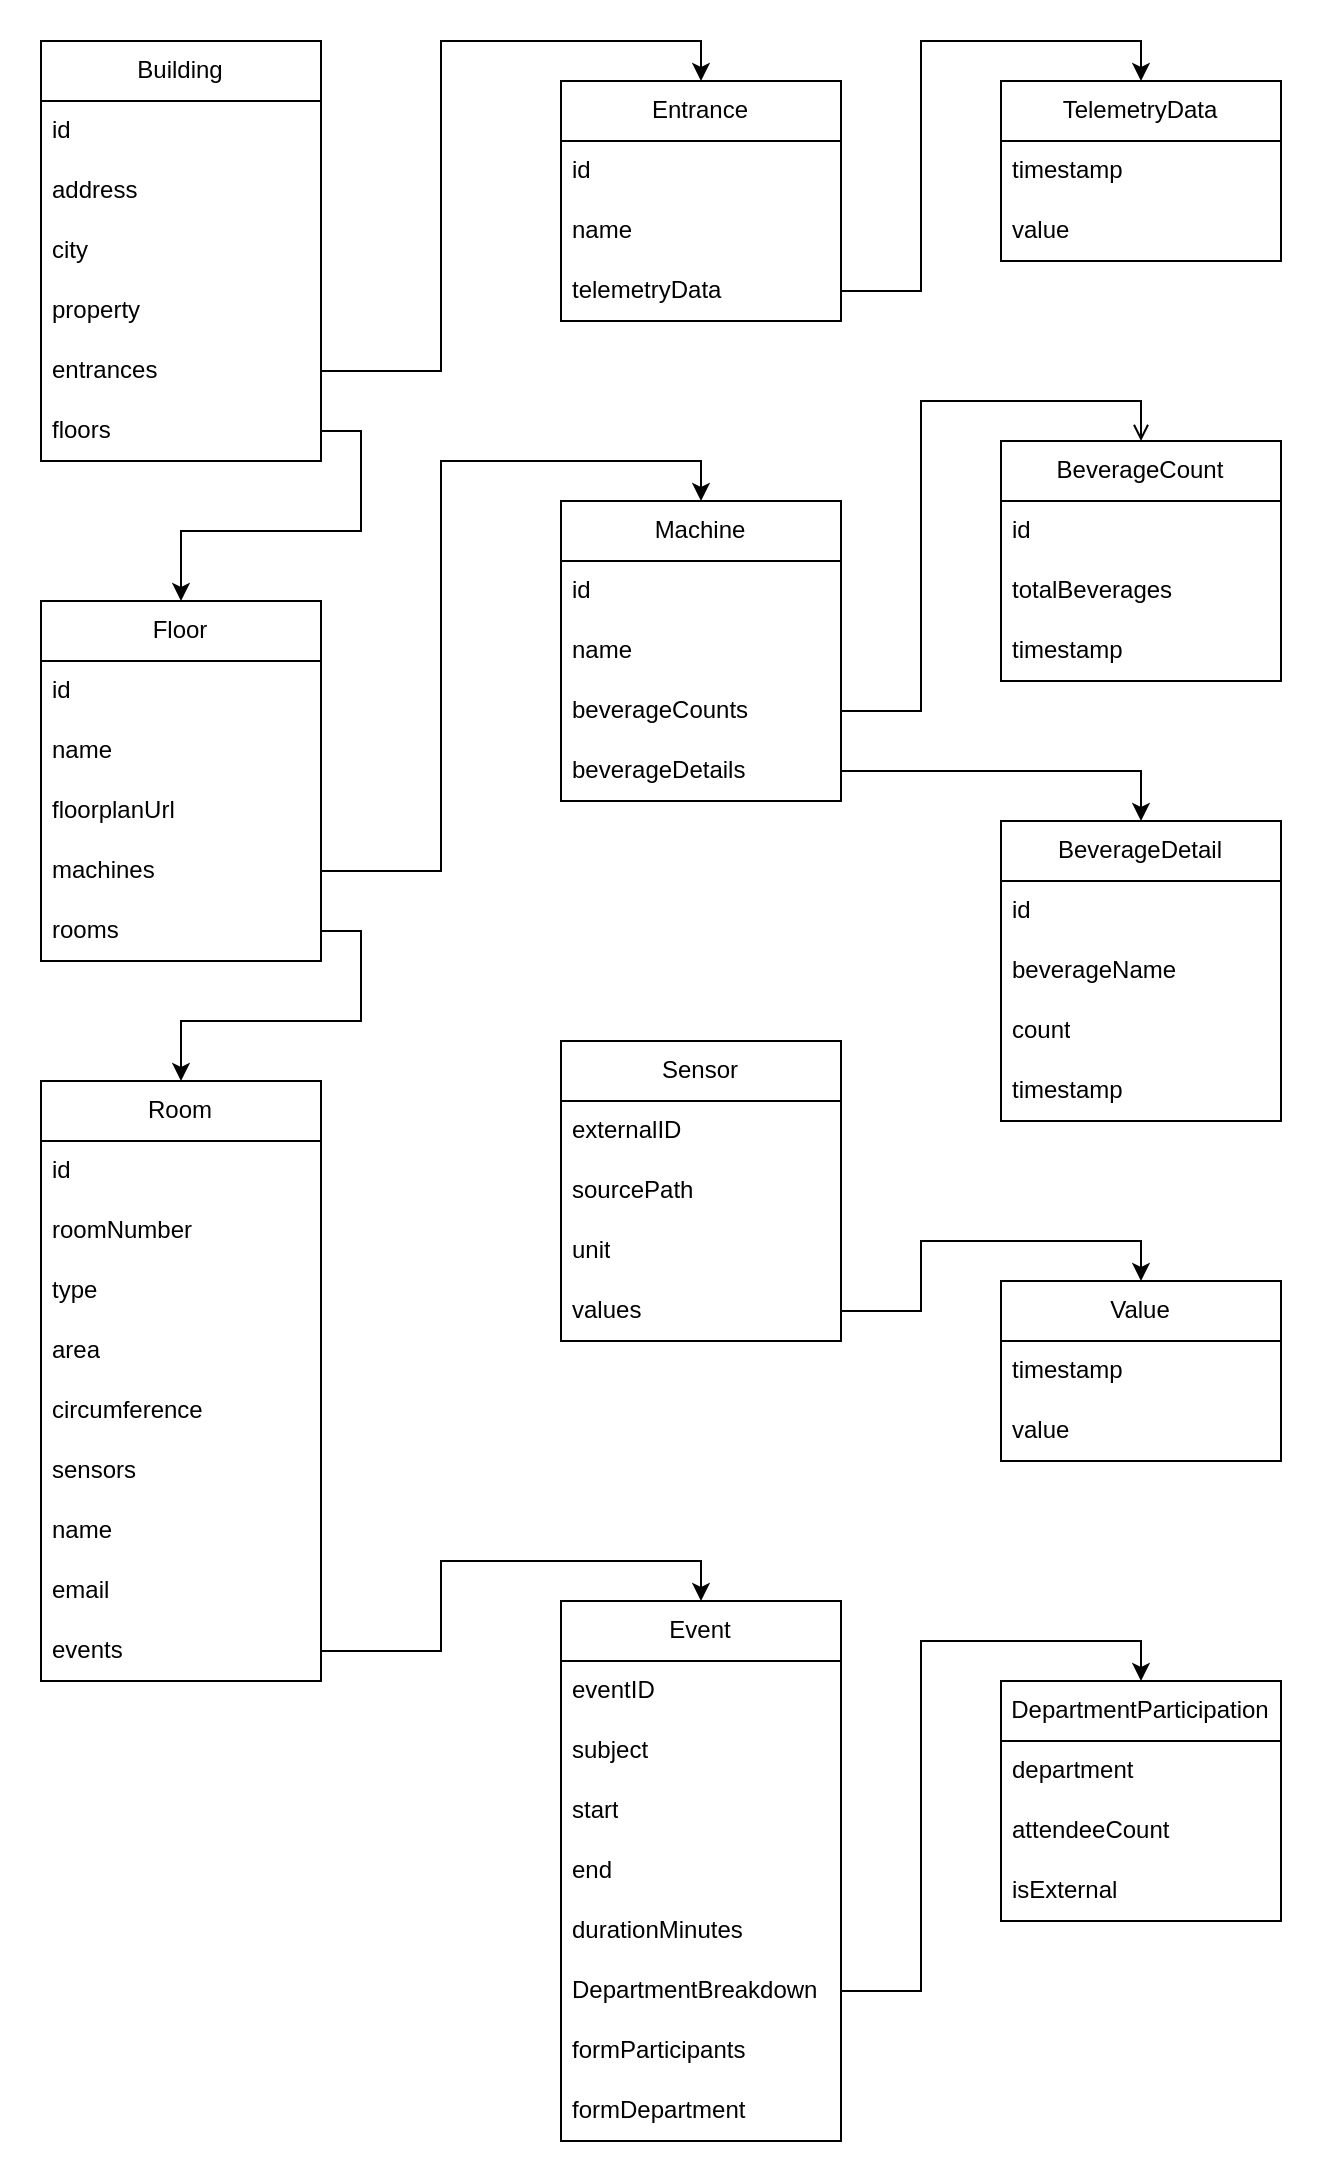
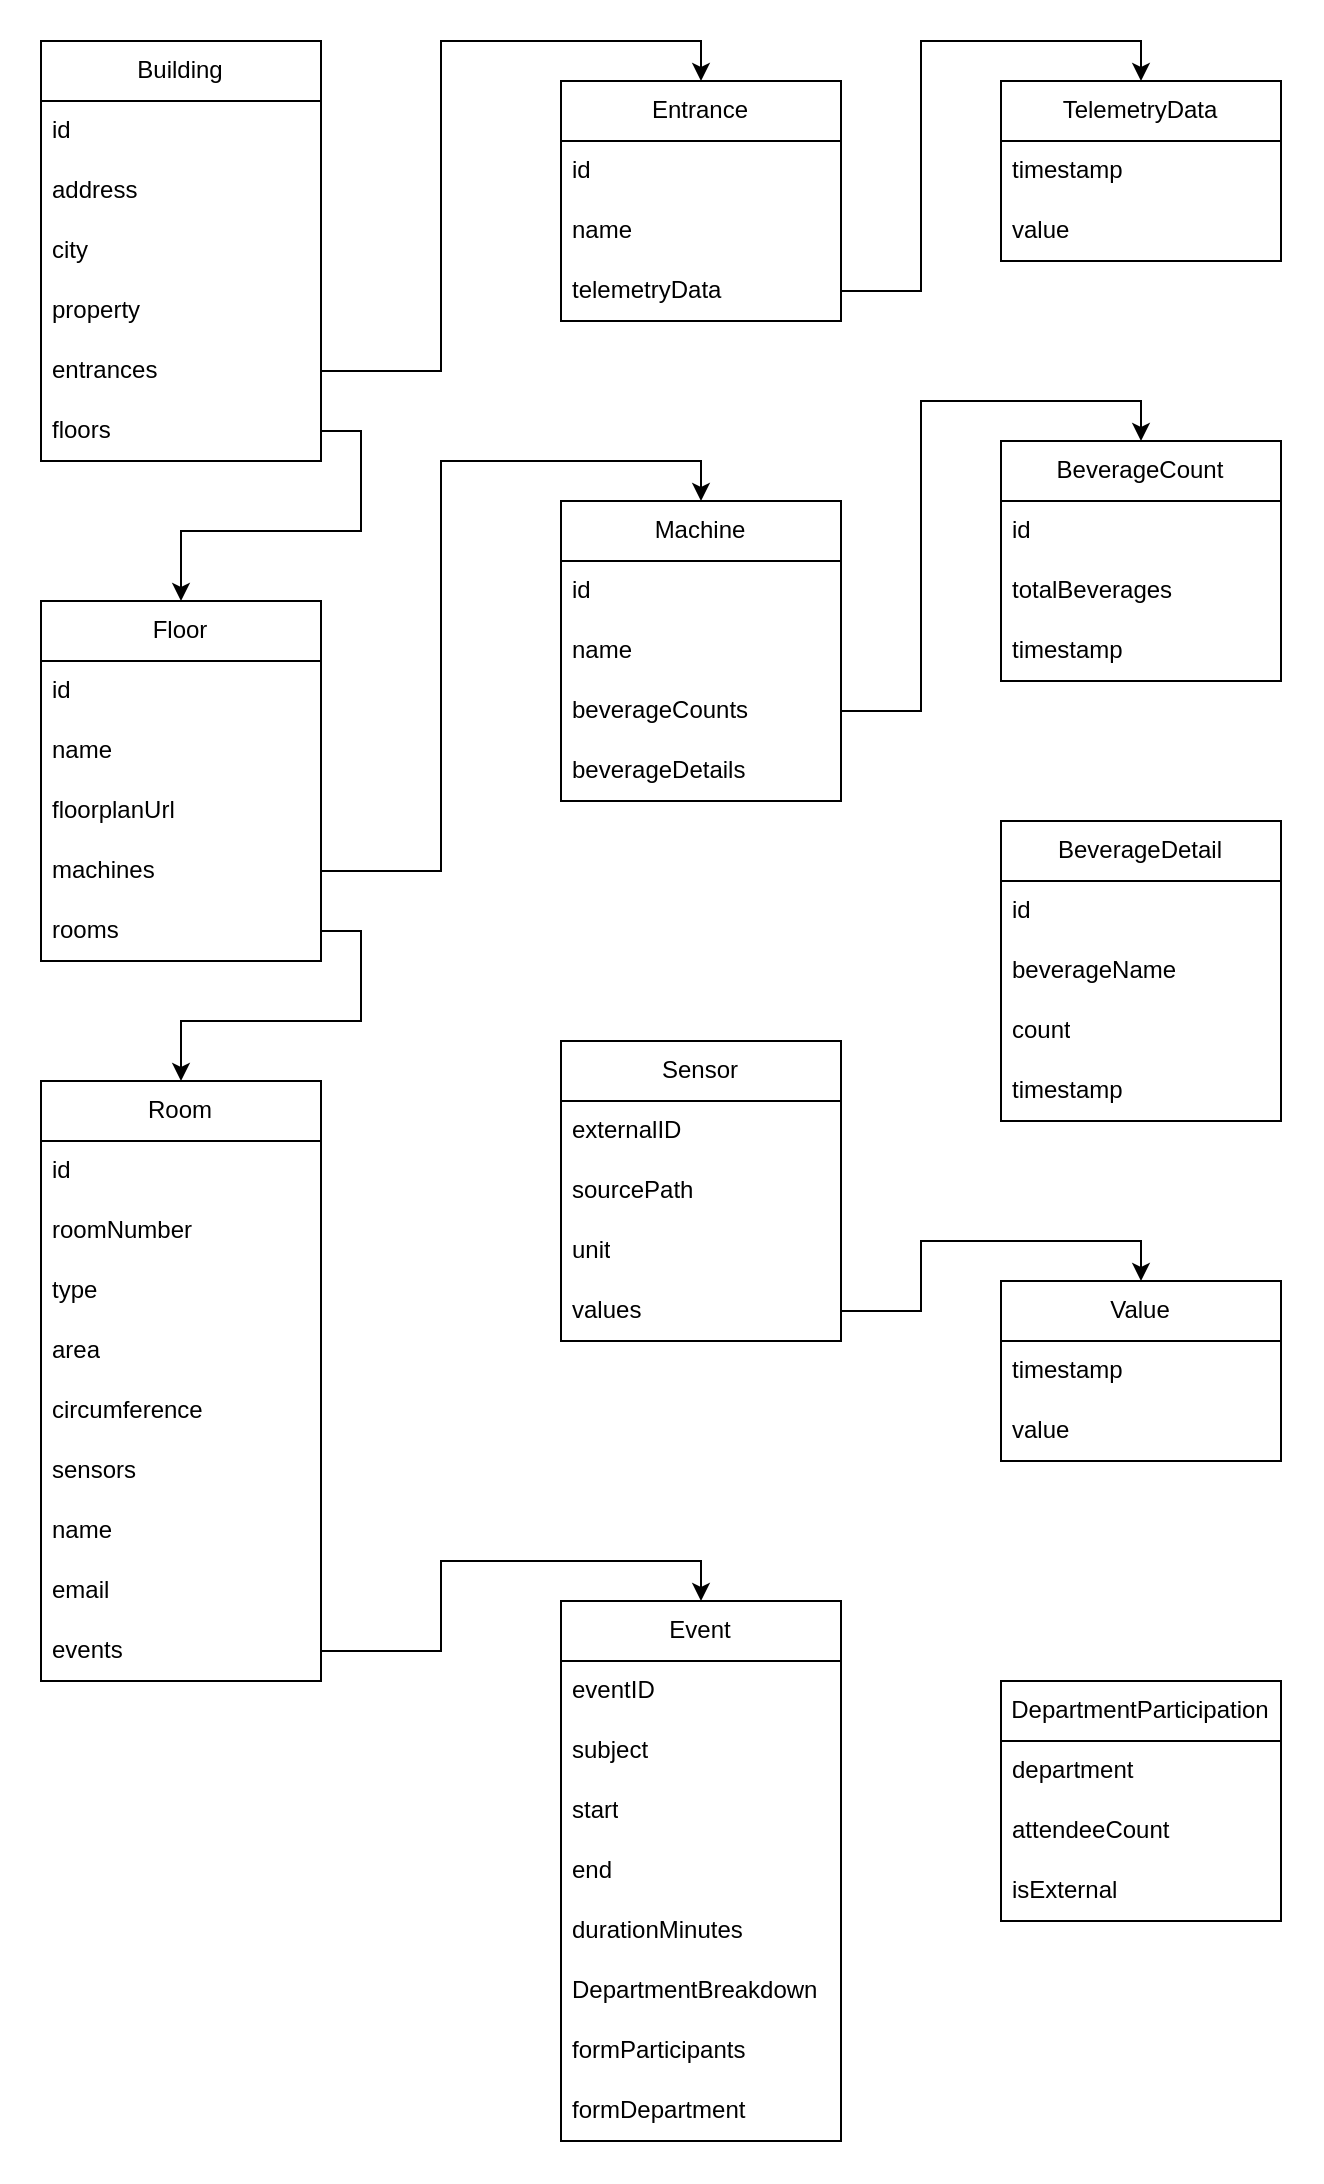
- <mxCell id="51" style="edgeStyle=orthogonalEdgeStyle;rounded=0;orthogonalLoop=1;jettySize=auto;html=1;entryX=0.5;entryY=0;entryDx=0;entryDy=0;endArrow=open;" edge="1" parent="1" source="39" target="42"><mxGeometry relative="1" as="geometry" /></mxCell>
+ <mxCell id="51" style="edgeStyle=orthogonalEdgeStyle;rounded=0;orthogonalLoop=1;jettySize=auto;html=1;entryX=0.5;entryY=0;entryDx=0;entryDy=0;" edge="1" parent="1" source="39" target="42"><mxGeometry relative="1" as="geometry" /></mxCell>
- <mxCell id="52" style="edgeStyle=orthogonalEdgeStyle;rounded=0;orthogonalLoop=1;jettySize=auto;html=1;entryX=0.5;entryY=0;entryDx=0;entryDy=0;" edge="1" parent="1" source="40" target="46"><mxGeometry relative="1" as="geometry" /></mxCell>
- <mxCell id="76" style="edgeStyle=orthogonalEdgeStyle;rounded=0;orthogonalLoop=1;jettySize=auto;html=1;entryX=0.5;entryY=0;entryDx=0;entryDy=0;" edge="1" parent="1" source="68" target="72"><mxGeometry relative="1" as="geometry" /></mxCell>
